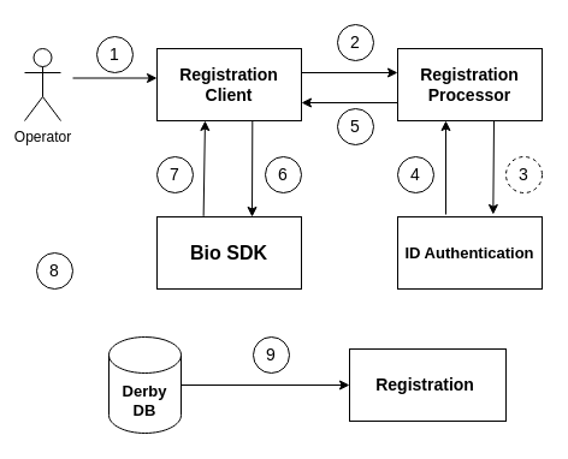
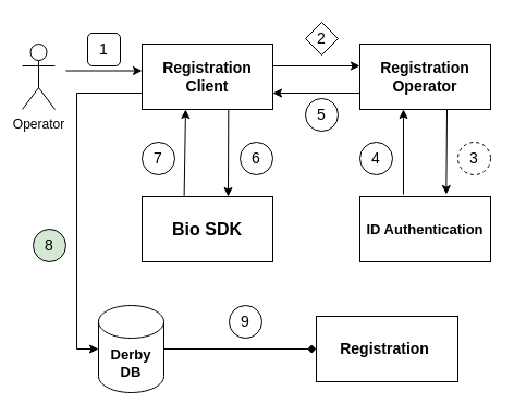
- <mxCell id="18" value="2" style="ellipse;whiteSpace=wrap;html=1;aspect=fixed;fontSize=14;" vertex="1" parent="1"><mxGeometry x="280" y="20" width="30" height="30" as="geometry" /></mxCell>
+ <mxCell id="18" value="2" style="rhombus;whiteSpace=wrap;html=1;aspect=fixed;fontSize=14;" vertex="1" parent="1"><mxGeometry x="280" y="20" width="30" height="30" as="geometry" /></mxCell>
- <mxCell id="17" value="1" style="ellipse;whiteSpace=wrap;html=1;aspect=fixed;fontSize=14;" vertex="1" parent="1"><mxGeometry x="80" y="30" width="30" height="30" as="geometry" /></mxCell>
+ <mxCell id="17" value="1" style="whiteSpace=wrap;html=1;aspect=fixed;fontSize=14;rounded=1;" vertex="1" parent="1"><mxGeometry x="80" y="30" width="30" height="30" as="geometry" /></mxCell>
- <mxCell id="5" value="&lt;b&gt;&lt;font style=&quot;font-size: 14px;&quot;&gt;Registration Processor&lt;/font&gt;&lt;/b&gt;" style="rounded=0;whiteSpace=wrap;html=1;" vertex="1" parent="1"><mxGeometry x="330" y="40" width="120" height="60" as="geometry" /></mxCell>
+ <mxCell id="5" value="&lt;b&gt;&lt;font style=&quot;font-size: 14px;&quot;&gt;Registration Operator&lt;/font&gt;&lt;/b&gt;" style="rounded=0;whiteSpace=wrap;html=1;" vertex="1" parent="1"><mxGeometry x="330" y="40" width="120" height="60" as="geometry" /></mxCell>
+ <mxCell id="3" style="edgeStyle=orthogonalEdgeStyle;rounded=0;orthogonalLoop=1;jettySize=auto;html=1;exitX=0;exitY=0.75;exitDx=0;exitDy=0;fontSize=14;entryX=0;entryY=0.5;entryDx=0;entryDy=0;entryPerimeter=0;" edge="1" parent="1" source="4" target="9"><mxGeometry relative="1" as="geometry"><mxPoint x="70" y="320" as="targetPoint" /></mxGeometry></mxCell>
- <mxCell id="21" value="8" style="ellipse;whiteSpace=wrap;html=1;aspect=fixed;fontSize=14;" vertex="1" parent="1"><mxGeometry x="30" y="210" width="30" height="30" as="geometry" /></mxCell>
+ <mxCell id="21" value="8" style="ellipse;whiteSpace=wrap;html=1;aspect=fixed;fontSize=14;fillColor=#d5e8d4;" vertex="1" parent="1"><mxGeometry x="30" y="210" width="30" height="30" as="geometry" /></mxCell>
- <mxCell id="26" value="" style="endArrow=classic;html=1;rounded=0;fontSize=14;entryX=0;entryY=0.5;entryDx=0;entryDy=0;exitX=1;exitY=0.5;exitDx=0;exitDy=0;exitPerimeter=0;" edge="1" parent="1" source="9" target="8"><mxGeometry width="50" height="50" relative="1" as="geometry"><mxPoint x="310" y="220" as="sourcePoint" /><mxPoint x="360" y="170" as="targetPoint" /></mxGeometry></mxCell>
+ <mxCell id="26" value="" style="endArrow=diamond;html=1;rounded=0;fontSize=14;entryX=0;entryY=0.5;entryDx=0;entryDy=0;exitX=1;exitY=0.5;exitDx=0;exitDy=0;exitPerimeter=0;" edge="1" parent="1" source="9" target="8"><mxGeometry width="50" height="50" relative="1" as="geometry"><mxPoint x="310" y="220" as="sourcePoint" /><mxPoint x="360" y="170" as="targetPoint" /></mxGeometry></mxCell>
